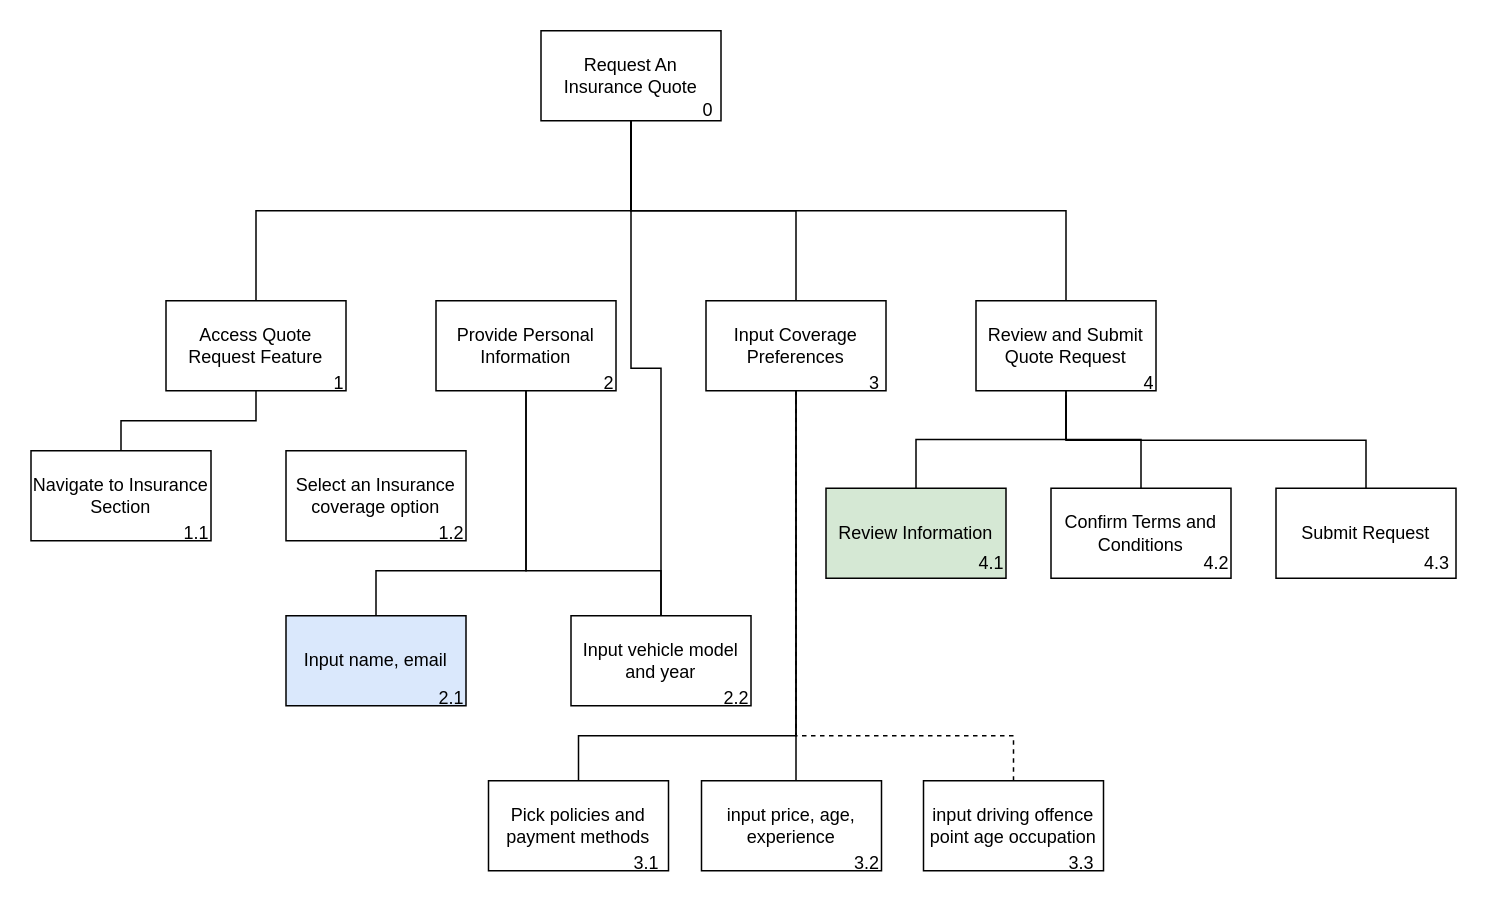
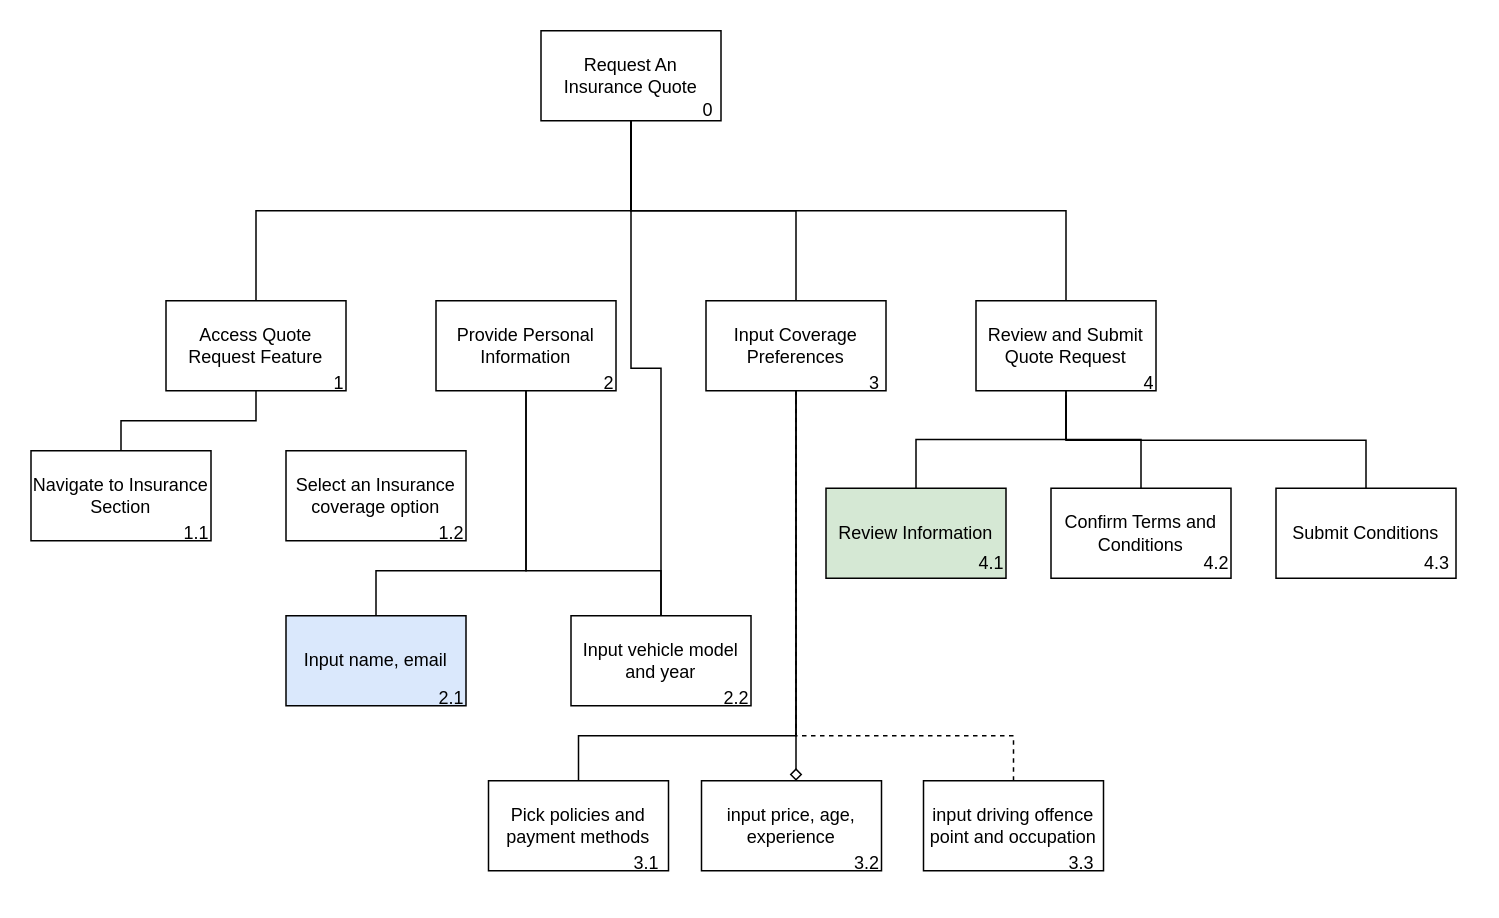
- <mxCell id="41" value="Submit Request" style="whiteSpace=wrap;html=1;" vertex="1" parent="1"><mxGeometry x="850" y="325" width="120" height="60" as="geometry" /></mxCell>
+ <mxCell id="41" value="Submit Conditions" style="whiteSpace=wrap;html=1;" vertex="1" parent="1"><mxGeometry x="850" y="325" width="120" height="60" as="geometry" /></mxCell>
- <mxCell id="12" style="edgeStyle=orthogonalEdgeStyle;rounded=0;orthogonalLoop=1;jettySize=auto;html=1;endArrow=none;endFill=0;" edge="1" parent="1" source="15" target="34"><mxGeometry relative="1" as="geometry"><Array as="points"><mxPoint x="530" y="460" /><mxPoint x="530" y="460" /></Array></mxGeometry></mxCell>
+ <mxCell id="12" style="edgeStyle=orthogonalEdgeStyle;rounded=0;orthogonalLoop=1;jettySize=auto;html=1;endArrow=diamond;endFill=0;" edge="1" parent="1" source="15" target="34"><mxGeometry relative="1" as="geometry"><Array as="points"><mxPoint x="530" y="460" /><mxPoint x="530" y="460" /></Array></mxGeometry></mxCell>
- <mxCell id="35" value="input driving offence point age occupation" style="whiteSpace=wrap;html=1;" vertex="1" parent="1"><mxGeometry x="615" y="520" width="120" height="60" as="geometry" /></mxCell>
+ <mxCell id="35" value="input driving offence point and occupation" style="whiteSpace=wrap;html=1;" vertex="1" parent="1"><mxGeometry x="615" y="520" width="120" height="60" as="geometry" /></mxCell>
